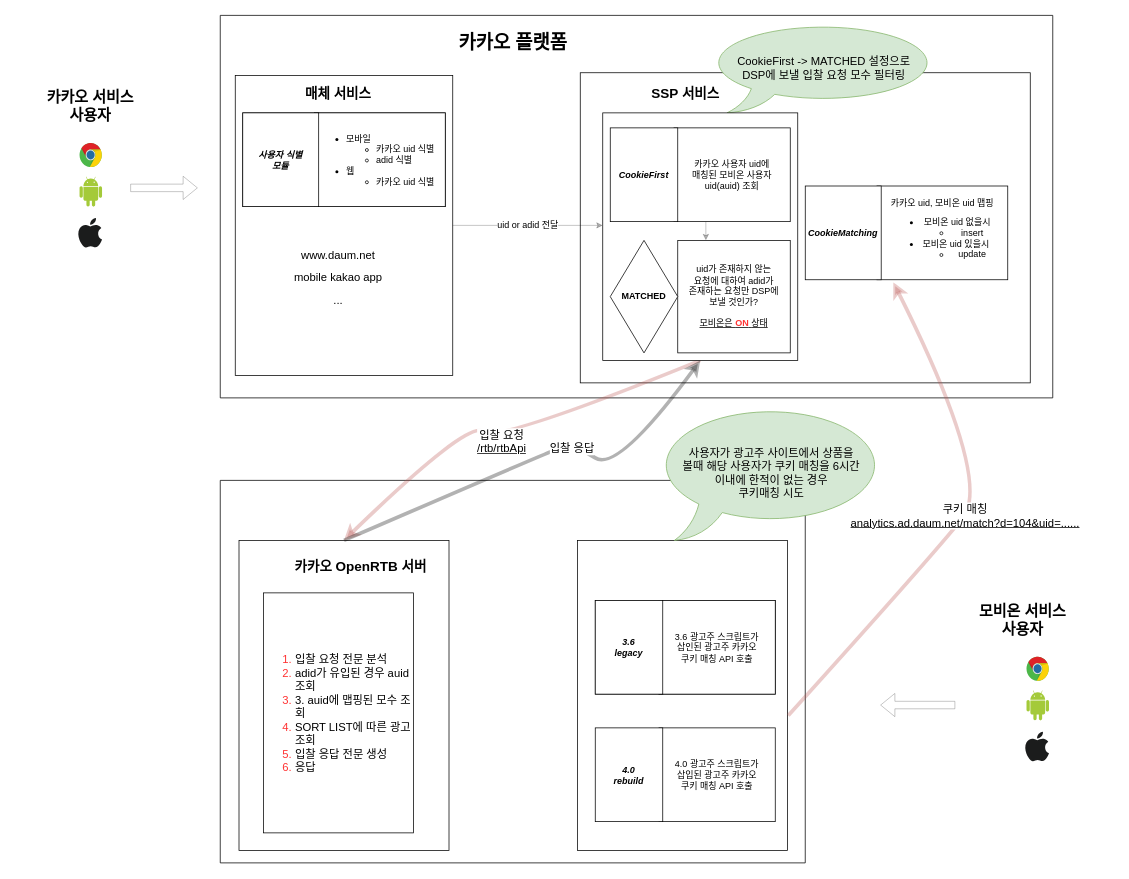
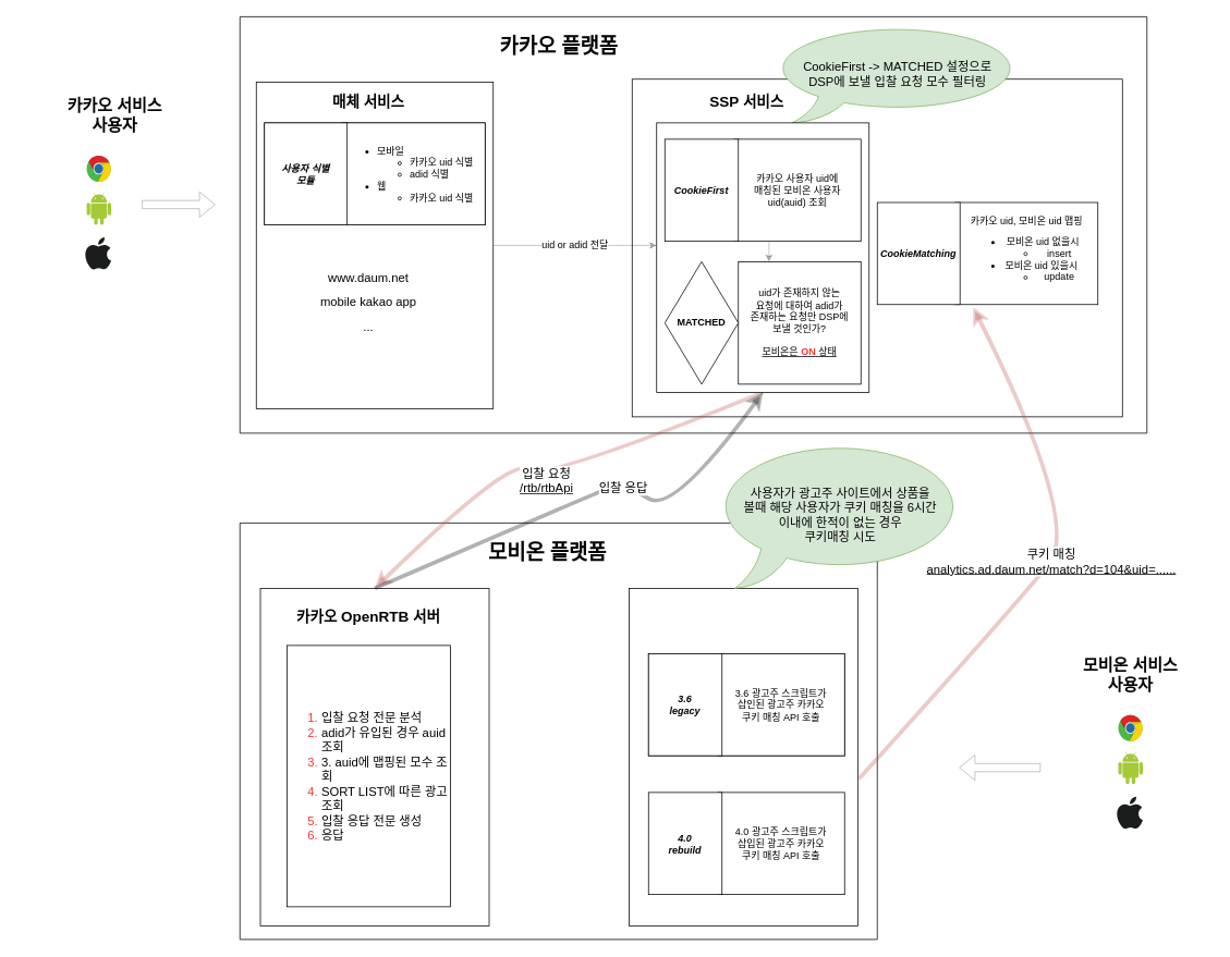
- <mxCell id="3" value="카카오 서비스&lt;br&gt;사용자" style="text;html=1;strokeColor=none;fillColor=none;align=center;verticalAlign=middle;whiteSpace=wrap;rounded=0;fontStyle=1;fontSize=20;" vertex="1" parent="1"><mxGeometry x="20.4" y="125" width="200" height="30" as="geometry" /></mxCell>
+ <mxCell id="3" value="카카오 서비스&lt;br&gt;사용자" style="text;html=1;strokeColor=none;fillColor=none;align=center;verticalAlign=middle;whiteSpace=wrap;rounded=0;fontStyle=1;fontSize=20;" vertex="1" parent="1"><mxGeometry x="40.4" y="125" width="200" height="30" as="geometry" /></mxCell>
+ <mxCell id="20" value="모비온 플랫폼" style="text;html=1;strokeColor=none;fillColor=none;align=center;verticalAlign=middle;whiteSpace=wrap;rounded=0;fontSize=25;fontStyle=1" vertex="1" parent="1"><mxGeometry x="583" y="660" width="172.5" height="30" as="geometry" /></mxCell>
- <mxCell id="22" value="카카오 OpenRTB 서버" style="text;html=1;strokeColor=none;fillColor=none;align=center;verticalAlign=middle;whiteSpace=wrap;rounded=0;fontSize=18;fontStyle=1" vertex="1" parent="1"><mxGeometry x="384.25" y="740" width="192.5" height="30" as="geometry" /></mxCell>
+ <mxCell id="22" value="카카오 OpenRTB 서버" style="text;html=1;strokeColor=none;fillColor=none;align=center;verticalAlign=middle;whiteSpace=wrap;rounded=0;fontSize=18;fontStyle=1" vertex="1" parent="1"><mxGeometry x="354.25" y="740" width="192.5" height="30" as="geometry" /></mxCell>
- <mxCell id="53" value="모비온 서비스&lt;br&gt;사용자" style="text;html=1;strokeColor=none;fillColor=none;align=center;verticalAlign=middle;whiteSpace=wrap;rounded=0;fontStyle=1;fontSize=20;" vertex="1" parent="1"><mxGeometry x="1263" y="810" width="200" height="30" as="geometry" /></mxCell>
+ <mxCell id="53" value="모비온 서비스&lt;br&gt;사용자" style="text;html=1;strokeColor=none;fillColor=none;align=center;verticalAlign=middle;whiteSpace=wrap;rounded=0;fontStyle=1;fontSize=20;" vertex="1" parent="1"><mxGeometry x="1283" y="810" width="200" height="30" as="geometry" /></mxCell>
